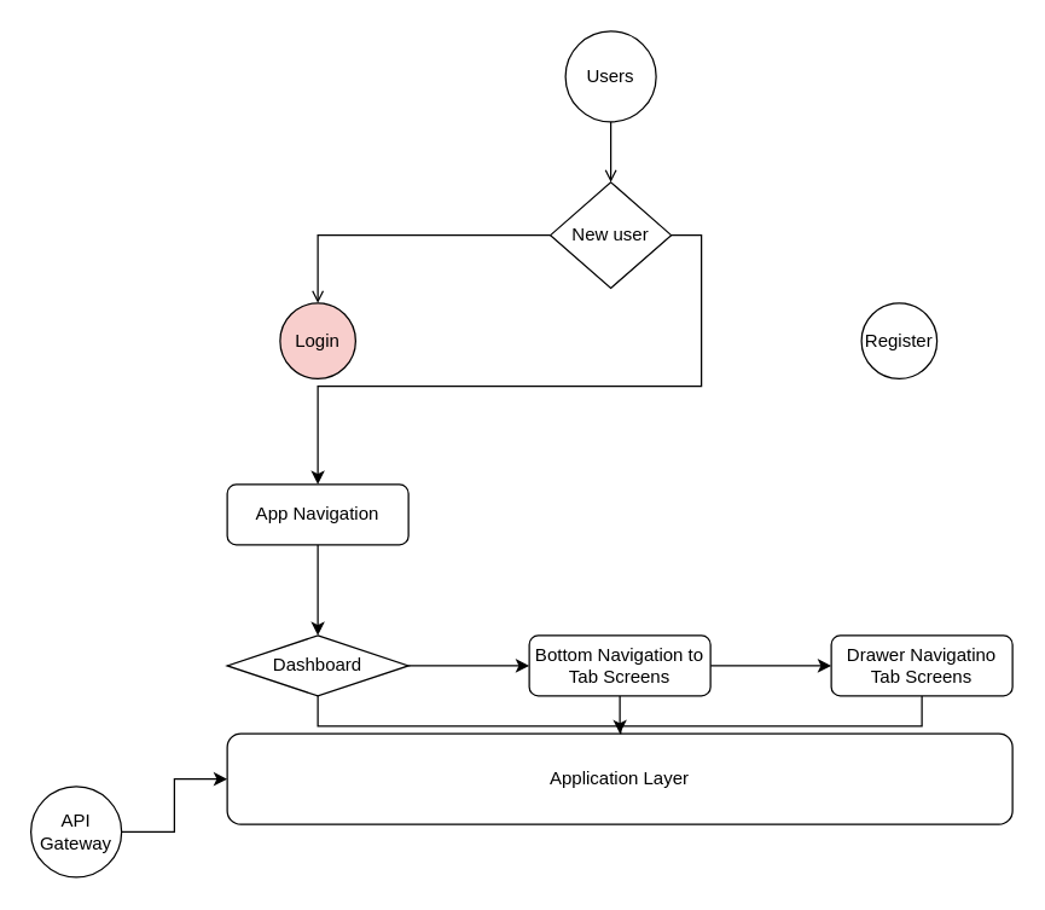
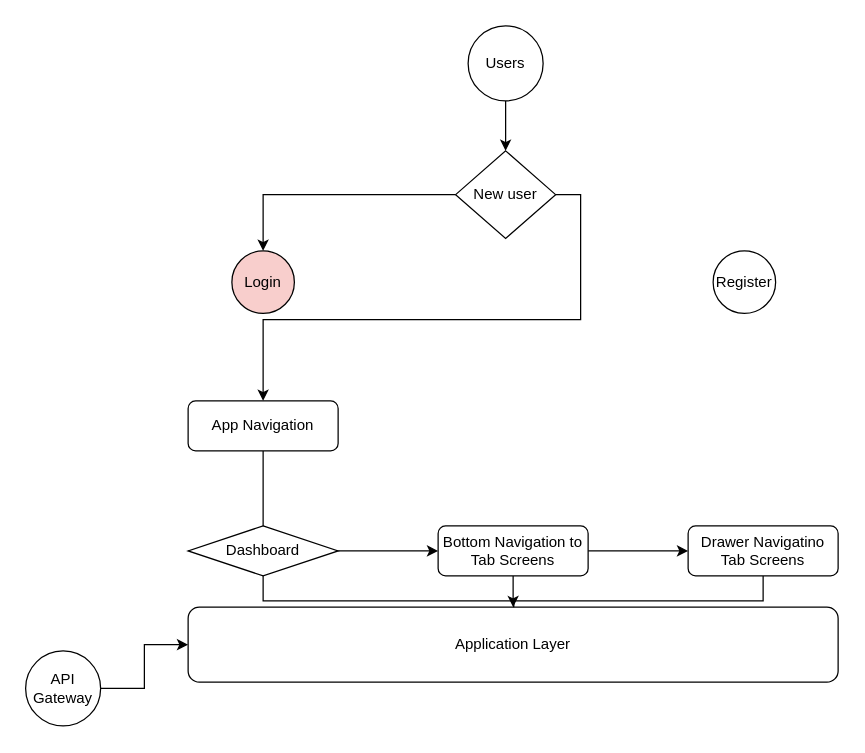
- <mxCell id="15" value="" style="edgeStyle=orthogonalEdgeStyle;rounded=0;orthogonalLoop=1;jettySize=auto;html=1;endArrow=open;" edge="1" parent="1" source="16" target="19"><mxGeometry relative="1" as="geometry" /></mxCell>
+ <mxCell id="15" value="" style="edgeStyle=orthogonalEdgeStyle;rounded=0;orthogonalLoop=1;jettySize=auto;html=1;" edge="1" parent="1" source="16" target="19"><mxGeometry relative="1" as="geometry" /></mxCell>
- <mxCell id="18" style="edgeStyle=orthogonalEdgeStyle;rounded=0;orthogonalLoop=1;jettySize=auto;html=1;exitX=0;exitY=0.5;exitDx=0;exitDy=0;entryX=0.5;entryY=0;entryDx=0;entryDy=0;endArrow=open;" edge="1" parent="1" source="19" target="20"><mxGeometry relative="1" as="geometry" /></mxCell>
+ <mxCell id="18" style="edgeStyle=orthogonalEdgeStyle;rounded=0;orthogonalLoop=1;jettySize=auto;html=1;exitX=0;exitY=0.5;exitDx=0;exitDy=0;entryX=0.5;entryY=0;entryDx=0;entryDy=0;" edge="1" parent="1" source="19" target="20"><mxGeometry relative="1" as="geometry" /></mxCell>
- <mxCell id="13" style="edgeStyle=orthogonalEdgeStyle;rounded=0;orthogonalLoop=1;jettySize=auto;html=1;exitX=0.5;exitY=1;exitDx=0;exitDy=0;entryX=0.5;entryY=0;entryDx=0;entryDy=0;" edge="1" parent="1" source="14" target="4"><mxGeometry relative="1" as="geometry" /></mxCell>
+ <mxCell id="13" style="edgeStyle=orthogonalEdgeStyle;rounded=0;orthogonalLoop=1;jettySize=auto;html=1;exitX=0.5;exitY=1;exitDx=0;exitDy=0;entryX=0.5;entryY=0;entryDx=0;entryDy=0;endArrow=none;" edge="1" parent="1" source="14" target="4"><mxGeometry relative="1" as="geometry" /></mxCell>
